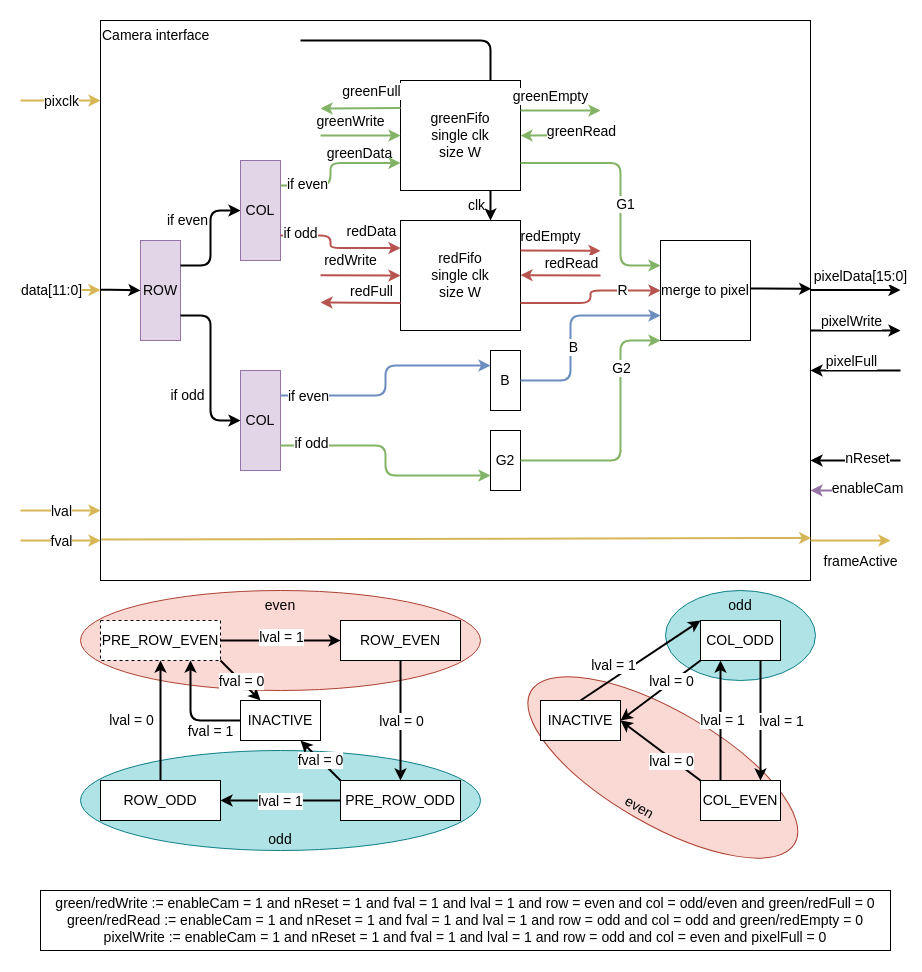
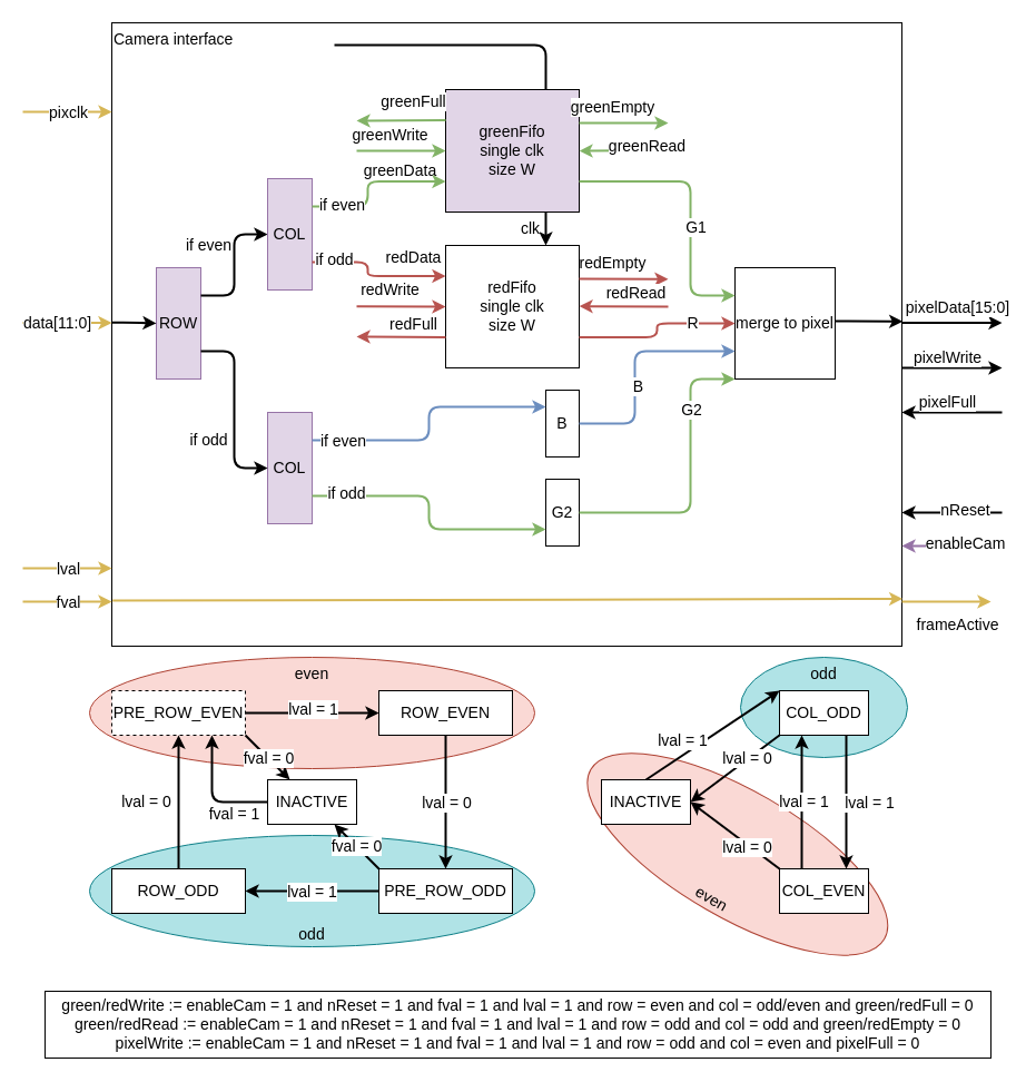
- <mxCell id="18" value="greenFifo&lt;br&gt;single clk&lt;br&gt;size W" style="rounded=0;whiteSpace=wrap;html=1;fontSize=14;align=center;" vertex="1" parent="1"><mxGeometry x="400" y="80" width="120" height="110" as="geometry" /></mxCell>
+ <mxCell id="18" value="greenFifo&lt;br&gt;single clk&lt;br&gt;size W" style="rounded=0;whiteSpace=wrap;html=1;fontSize=14;align=center;fillColor=#e1d5e7;" vertex="1" parent="1"><mxGeometry x="400" y="80" width="120" height="110" as="geometry" /></mxCell>
